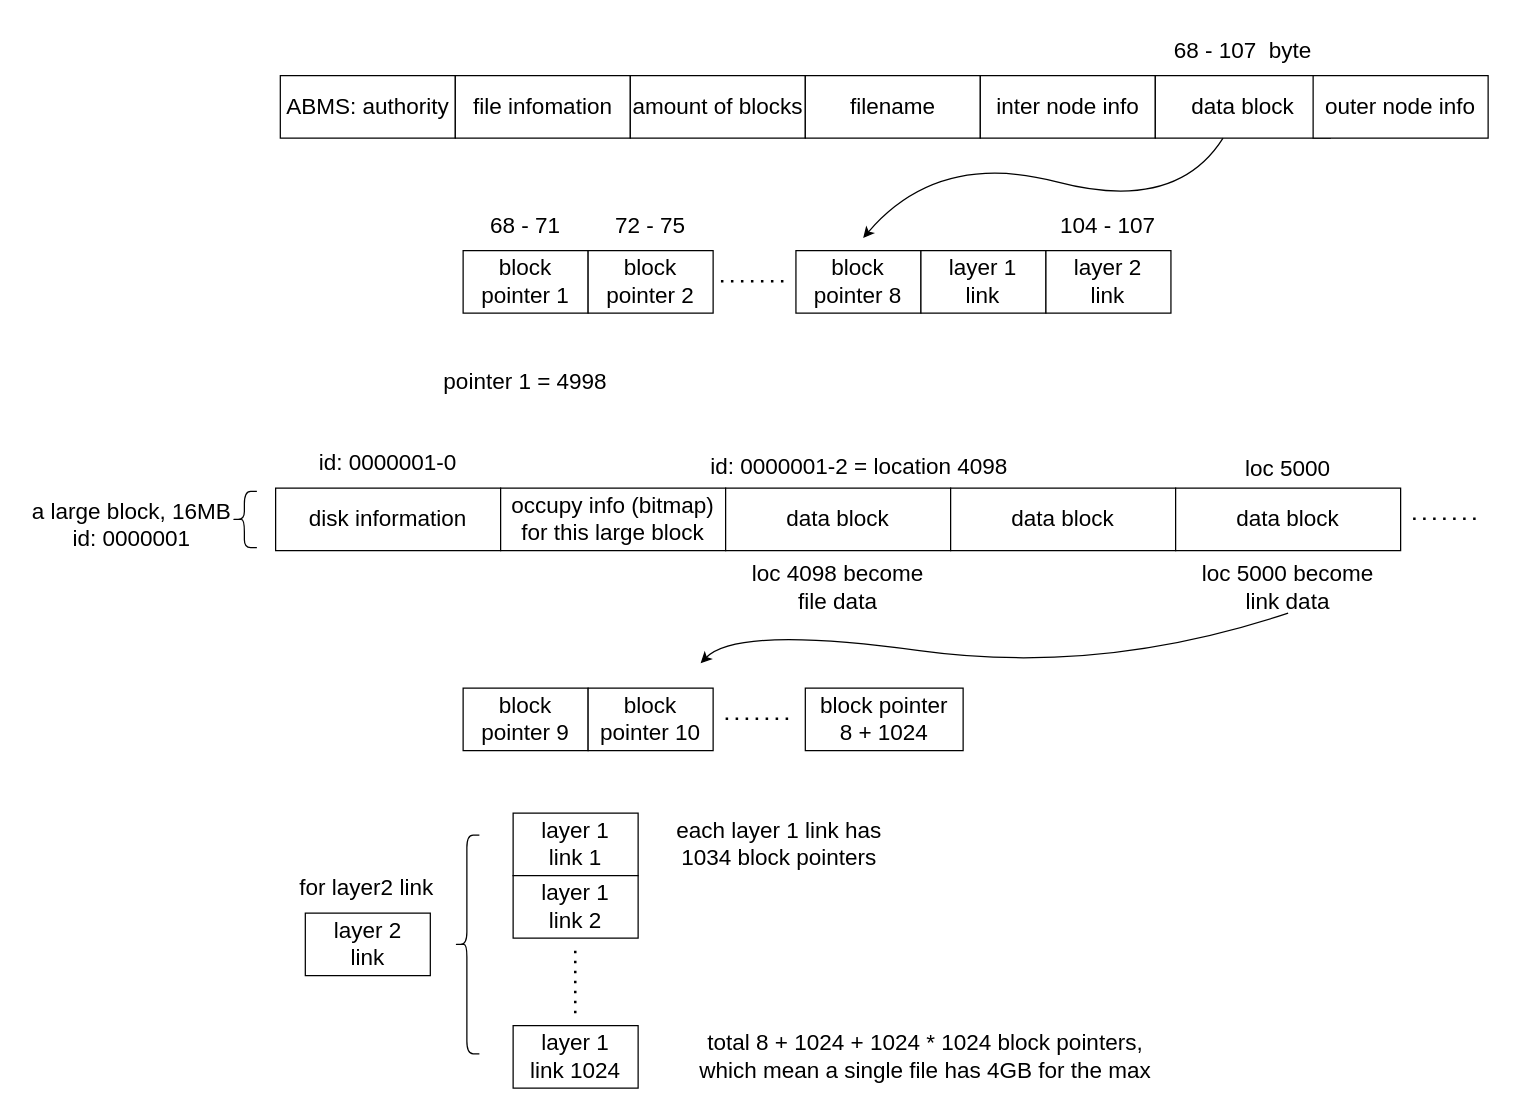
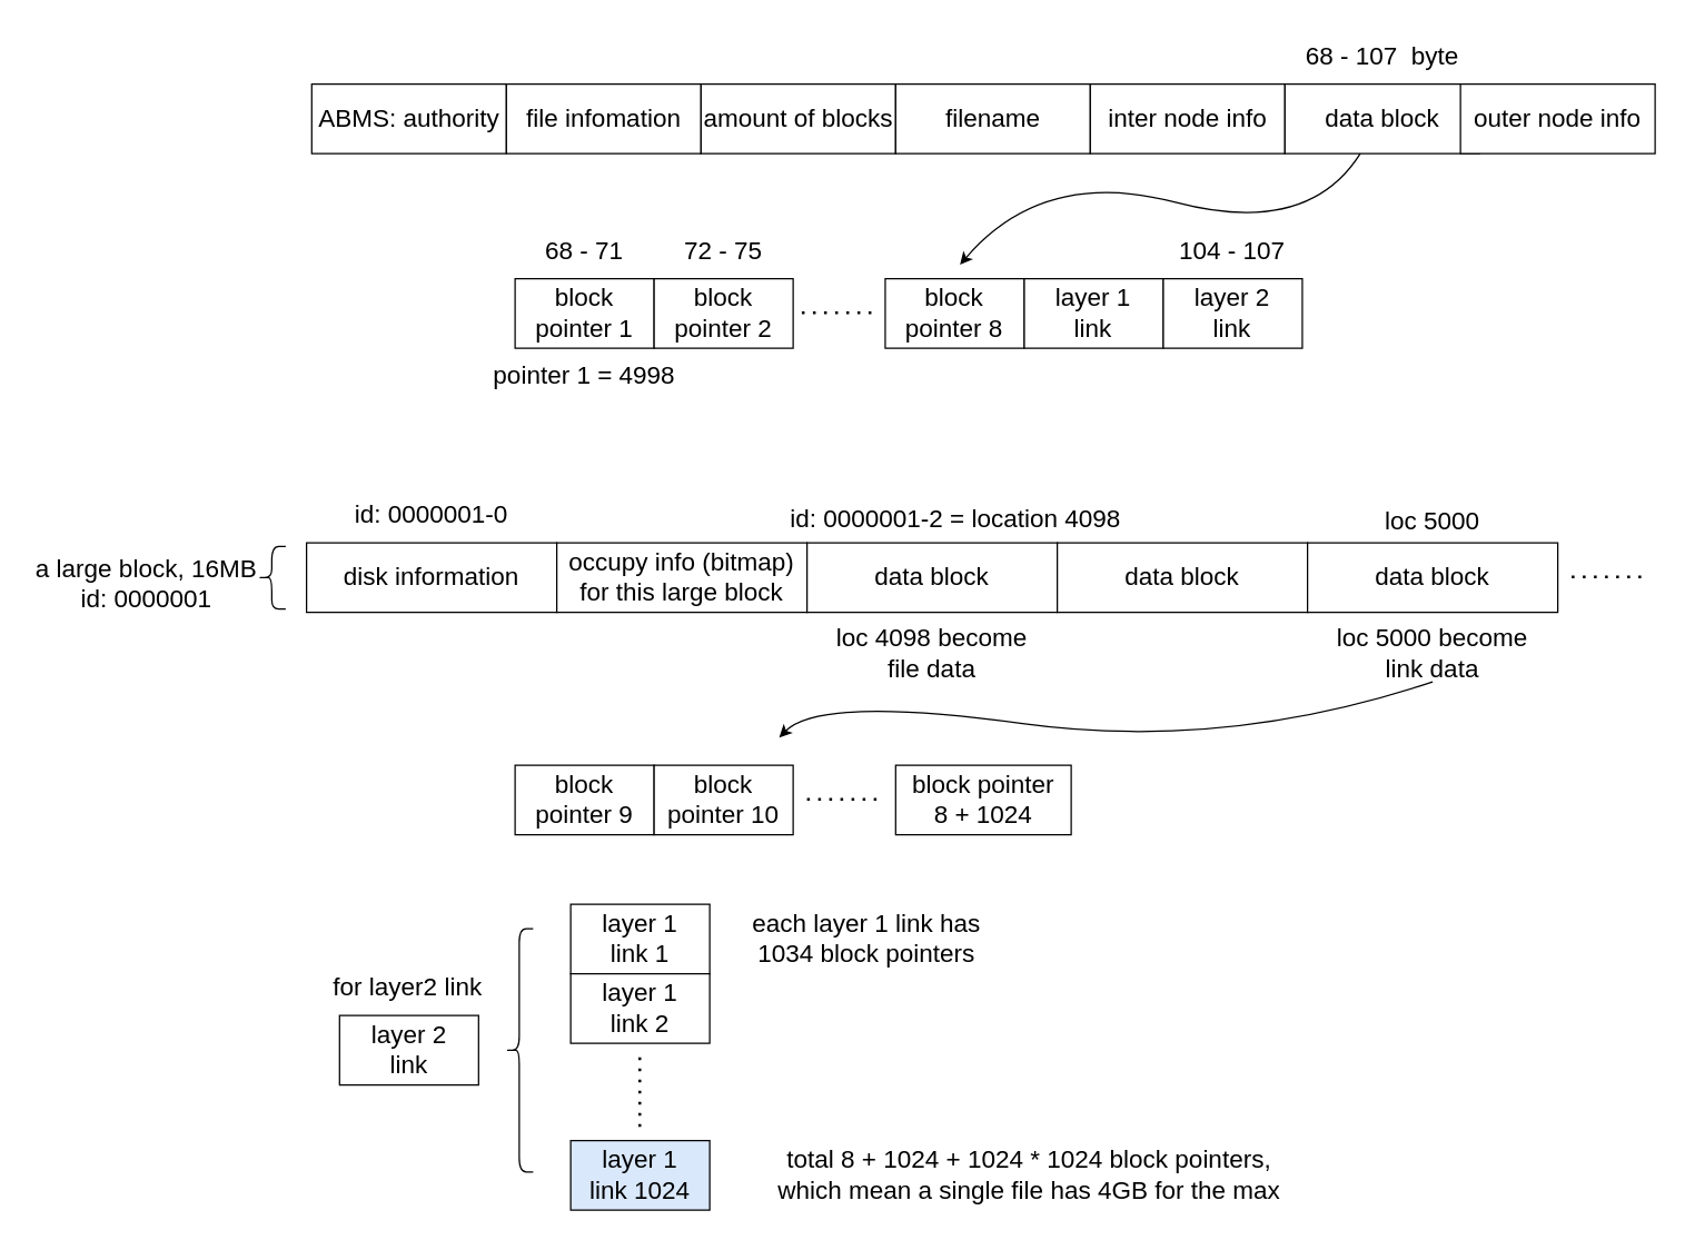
- <mxCell id="29" value="&lt;font style=&quot;font-size: 18px&quot;&gt;pointer 1 = 4998&lt;/font&gt;" style="text;html=1;strokeColor=none;fillColor=none;align=center;verticalAlign=middle;whiteSpace=wrap;rounded=0;" vertex="1" parent="1"><mxGeometry x="350" y="285" width="140" height="40" as="geometry" /></mxCell>
+ <mxCell id="29" value="&lt;font style=&quot;font-size: 18px&quot;&gt;pointer 1 = 4998&lt;/font&gt;" style="text;html=1;strokeColor=none;fillColor=none;align=center;verticalAlign=middle;whiteSpace=wrap;rounded=0;" vertex="1" parent="1"><mxGeometry x="350" y="250" width="140" height="40" as="geometry" /></mxCell>
- <mxCell id="42" value="&lt;font style=&quot;font-size: 18px&quot;&gt;layer 1&lt;br&gt;link 1024&lt;br&gt;&lt;/font&gt;" style="rounded=0;whiteSpace=wrap;html=1;" vertex="1" parent="1"><mxGeometry x="410" y="820" width="100" height="50" as="geometry" /></mxCell>
+ <mxCell id="42" value="&lt;font style=&quot;font-size: 18px&quot;&gt;layer 1&lt;br&gt;link 1024&lt;br&gt;&lt;/font&gt;" style="rounded=0;whiteSpace=wrap;html=1;fillColor=#dae8fc;" vertex="1" parent="1"><mxGeometry x="410" y="820" width="100" height="50" as="geometry" /></mxCell>
